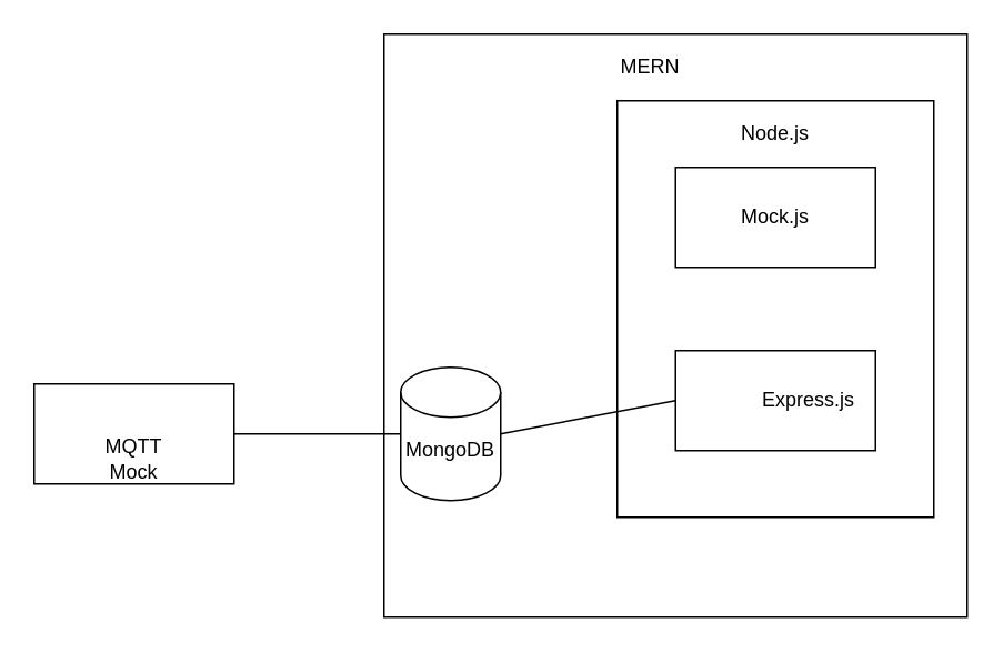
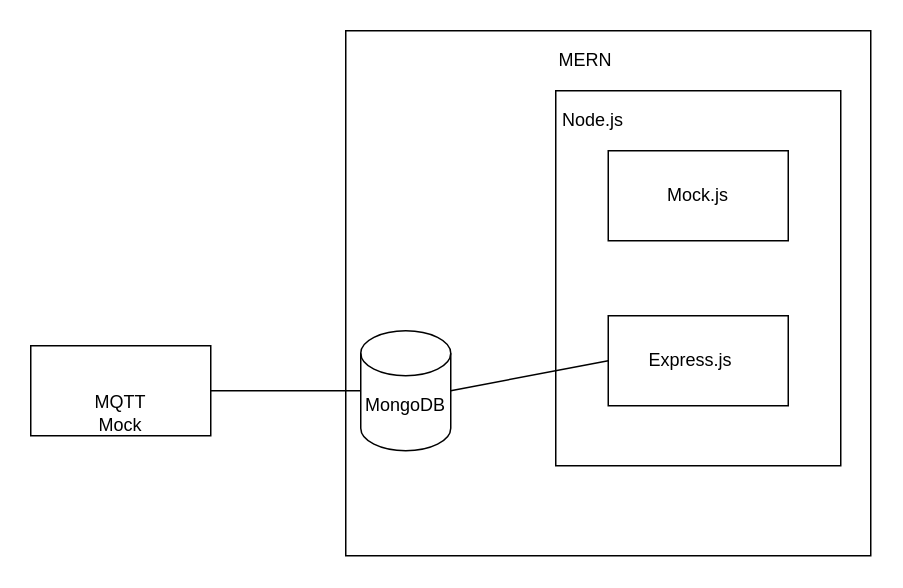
- <mxCell id="10" value="Node.js" style="text;html=1;strokeColor=none;fillColor=none;align=center;verticalAlign=middle;whiteSpace=wrap;rounded=0;" vertex="1" parent="1"><mxGeometry x="445" y="70" width="40" height="20" as="geometry" /></mxCell>
+ <mxCell id="10" value="Node.js" style="text;html=1;strokeColor=none;fillColor=none;align=center;verticalAlign=middle;whiteSpace=wrap;rounded=0;" vertex="1" parent="1"><mxGeometry x="375" y="70" width="40" height="20" as="geometry" /></mxCell>
- <mxCell id="12" value="Express.js" style="text;html=1;strokeColor=none;fillColor=none;align=center;verticalAlign=middle;whiteSpace=wrap;rounded=0;" vertex="1" parent="1"><mxGeometry x="465" y="230" width="40" height="20" as="geometry" /></mxCell>
+ <mxCell id="12" value="Express.js" style="text;html=1;strokeColor=none;fillColor=none;align=center;verticalAlign=middle;whiteSpace=wrap;rounded=0;" vertex="1" parent="1"><mxGeometry x="440" y="230" width="40" height="20" as="geometry" /></mxCell>
